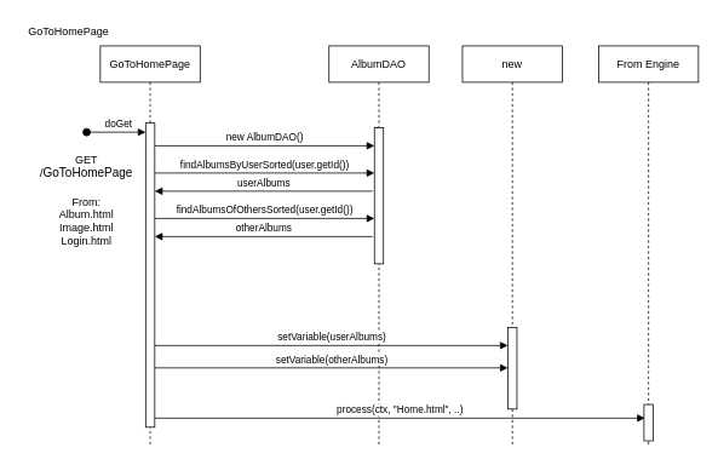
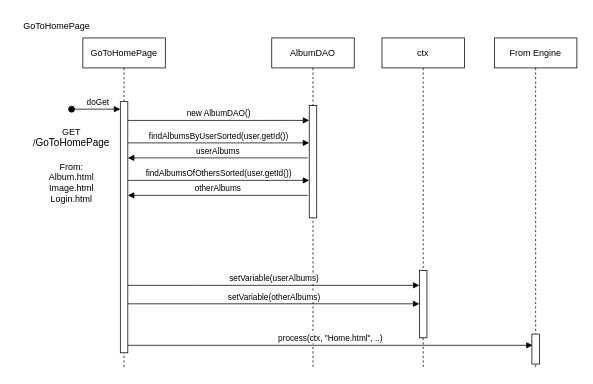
- <mxCell id="9" value="new" style="shape=umlLifeline;perimeter=lifelinePerimeter;whiteSpace=wrap;html=1;container=0;dropTarget=0;collapsible=0;recursiveResize=0;outlineConnect=0;portConstraint=eastwest;newEdgeStyle={&quot;edgeStyle&quot;:&quot;elbowEdgeStyle&quot;,&quot;elbow&quot;:&quot;vertical&quot;,&quot;curved&quot;:0,&quot;rounded&quot;:0};" parent="1" vertex="1"><mxGeometry x="509" y="50" width="110" height="440" as="geometry" /></mxCell>
+ <mxCell id="9" value="ctx" style="shape=umlLifeline;perimeter=lifelinePerimeter;whiteSpace=wrap;html=1;container=0;dropTarget=0;collapsible=0;recursiveResize=0;outlineConnect=0;portConstraint=eastwest;newEdgeStyle={&quot;edgeStyle&quot;:&quot;elbowEdgeStyle&quot;,&quot;elbow&quot;:&quot;vertical&quot;,&quot;curved&quot;:0,&quot;rounded&quot;:0};" parent="1" vertex="1"><mxGeometry x="509" y="50" width="110" height="440" as="geometry" /></mxCell>
